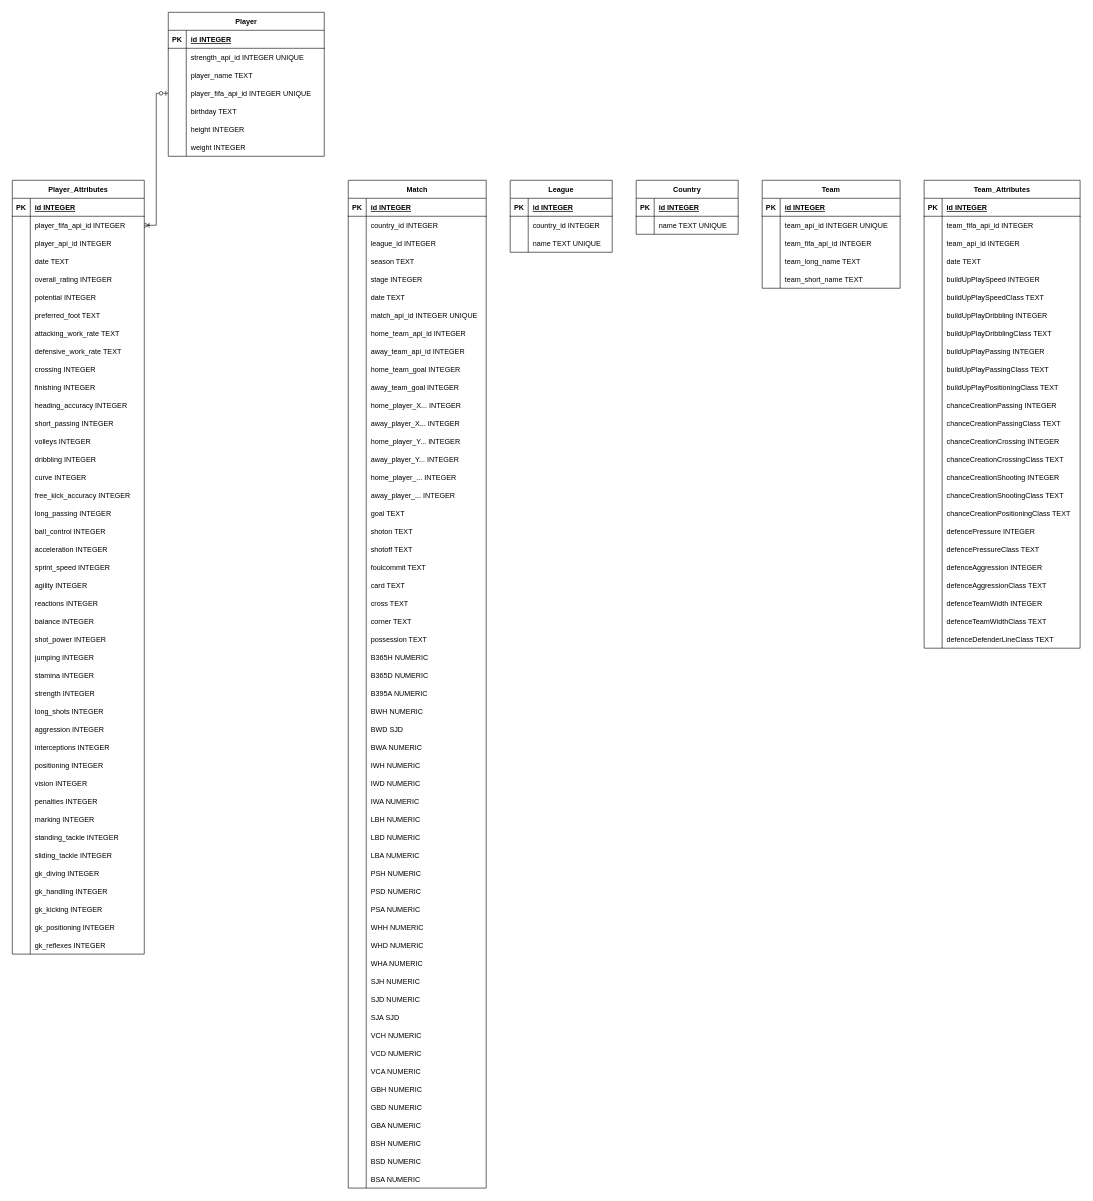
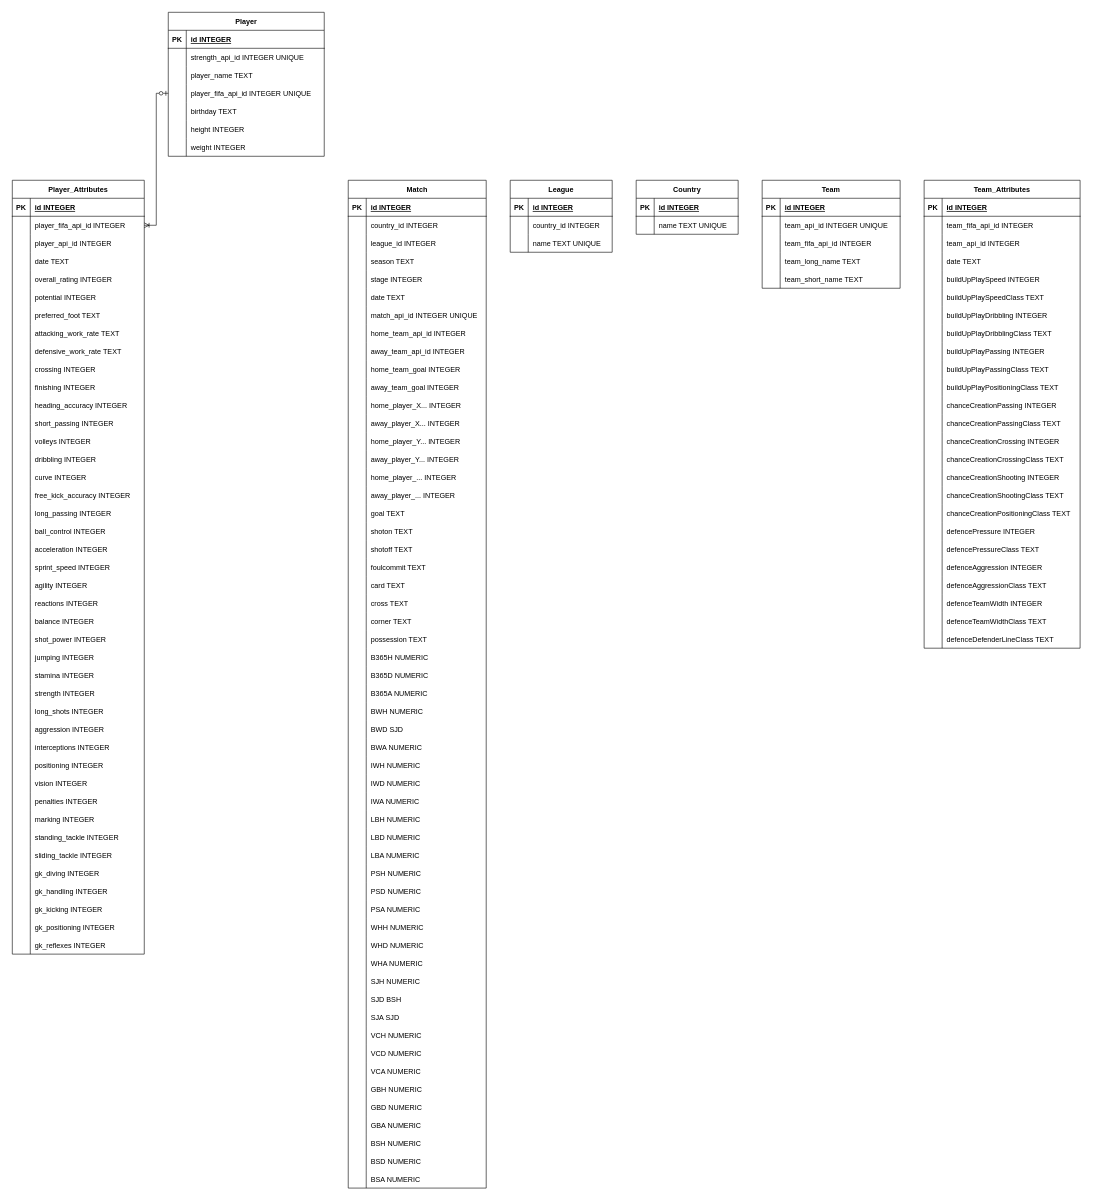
- <mxCell id="235" value="B395A&#09;NUMERIC" style="shape=partialRectangle;overflow=hidden;connectable=0;fillColor=none;align=left;strokeColor=inherit;top=0;left=0;bottom=0;right=0;spacingLeft=6;" vertex="1" parent="233"><mxGeometry x="30" width="200" height="30" as="geometry"><mxRectangle width="200" height="30" as="alternateBounds" /></mxGeometry></mxCell>
+ <mxCell id="235" value="B365A&#09;NUMERIC" style="shape=partialRectangle;overflow=hidden;connectable=0;fillColor=none;align=left;strokeColor=inherit;top=0;left=0;bottom=0;right=0;spacingLeft=6;" vertex="1" parent="233"><mxGeometry x="30" width="200" height="30" as="geometry"><mxRectangle width="200" height="30" as="alternateBounds" /></mxGeometry></mxCell>
- <mxCell id="286" value="SJD&#09;NUMERIC" style="shape=partialRectangle;overflow=hidden;connectable=0;fillColor=none;align=left;strokeColor=inherit;top=0;left=0;bottom=0;right=0;spacingLeft=6;" vertex="1" parent="284"><mxGeometry x="30" width="200" height="30" as="geometry"><mxRectangle width="200" height="30" as="alternateBounds" /></mxGeometry></mxCell>
+ <mxCell id="286" value="SJD&#09;BSH" style="shape=partialRectangle;overflow=hidden;connectable=0;fillColor=none;align=left;strokeColor=inherit;top=0;left=0;bottom=0;right=0;spacingLeft=6;" vertex="1" parent="284"><mxGeometry x="30" width="200" height="30" as="geometry"><mxRectangle width="200" height="30" as="alternateBounds" /></mxGeometry></mxCell>
